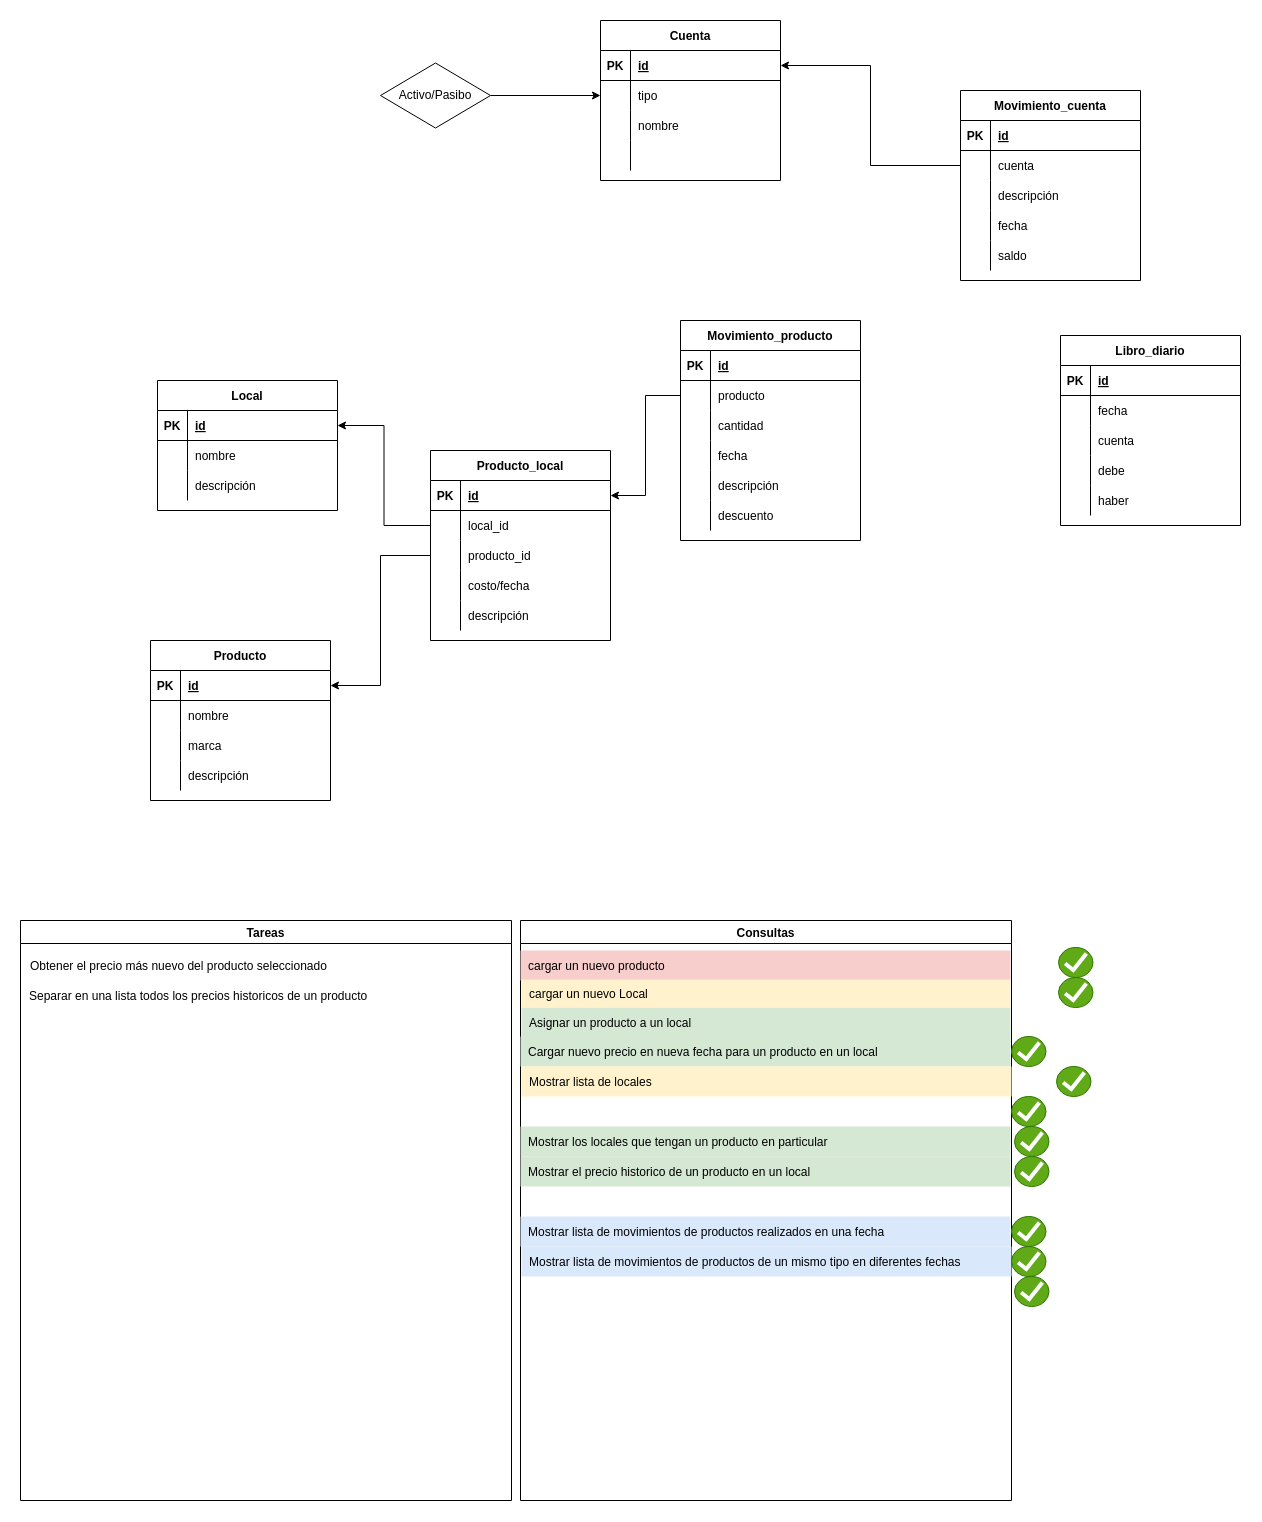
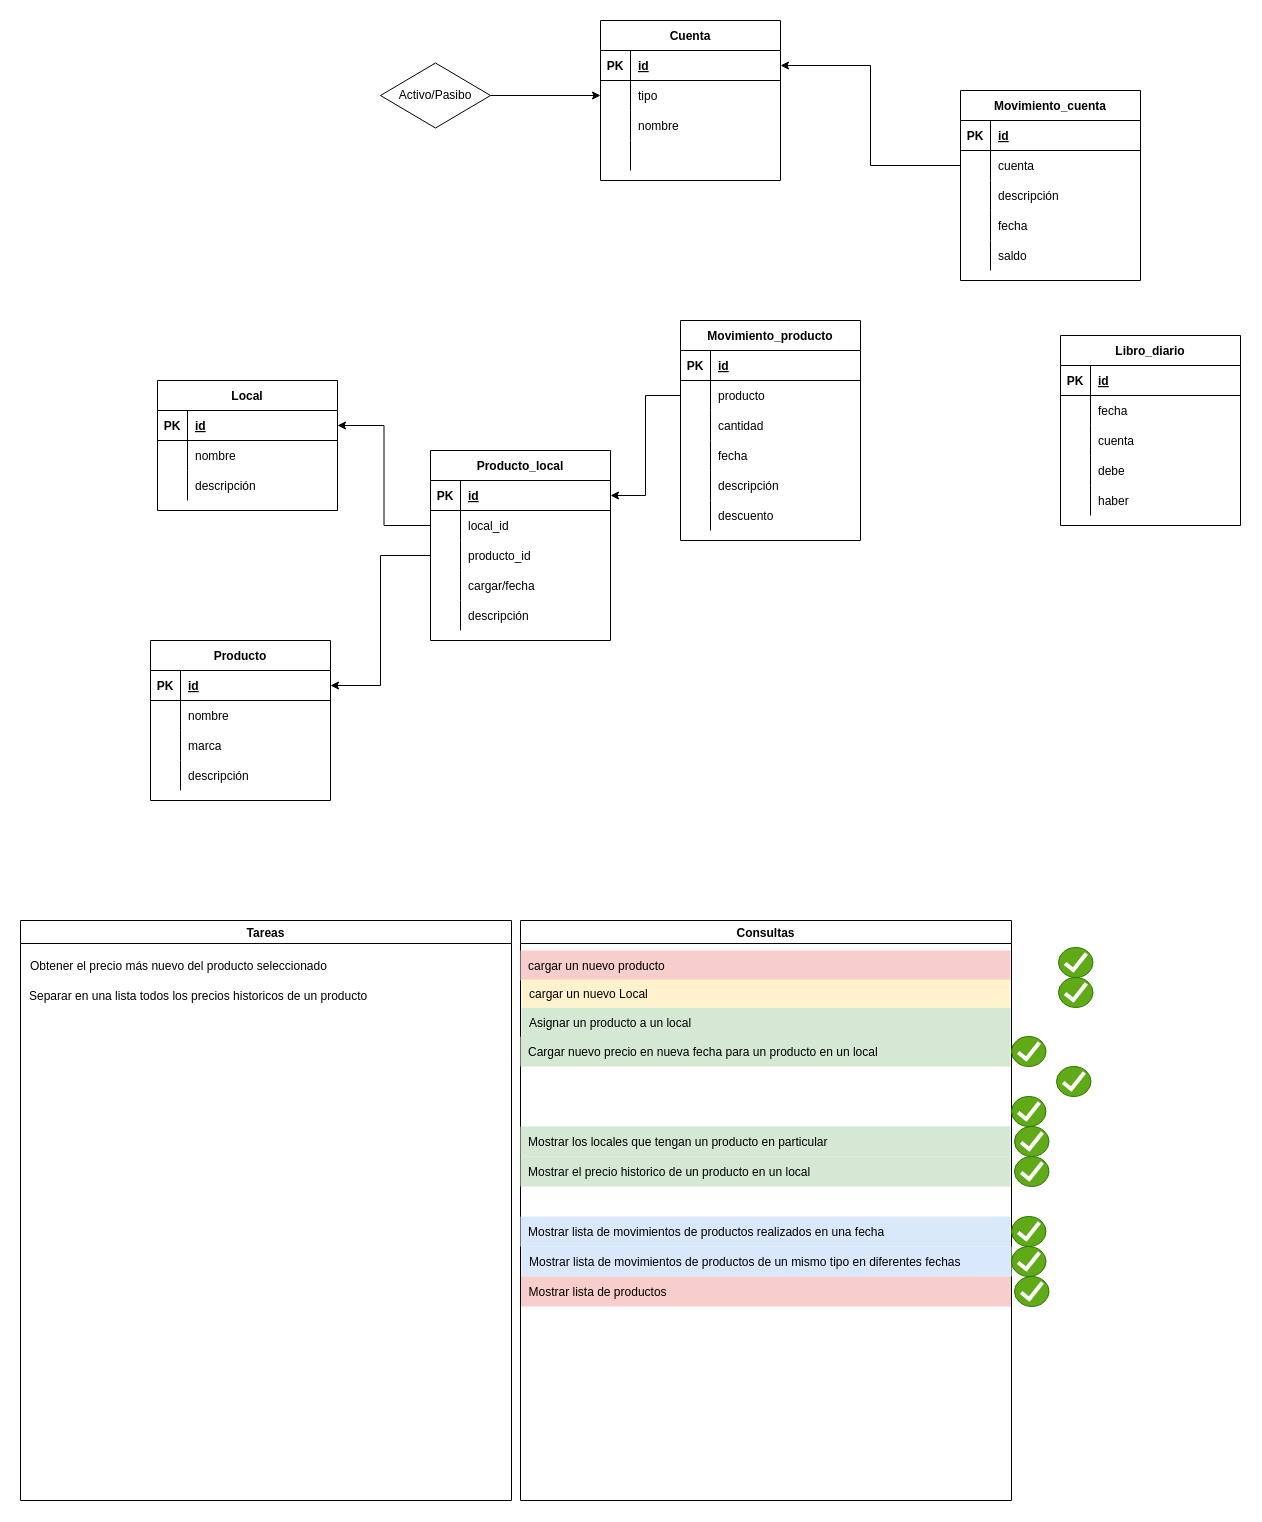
- <mxCell id="105" value="costo/fecha" style="shape=partialRectangle;connectable=0;fillColor=none;top=0;left=0;bottom=0;right=0;align=left;spacingLeft=6;overflow=hidden;" parent="103" vertex="1"><mxGeometry x="30" width="150" height="30" as="geometry"><mxRectangle width="150" height="30" as="alternateBounds" /></mxGeometry></mxCell>
+ <mxCell id="105" value="cargar/fecha" style="shape=partialRectangle;connectable=0;fillColor=none;top=0;left=0;bottom=0;right=0;align=left;spacingLeft=6;overflow=hidden;" parent="103" vertex="1"><mxGeometry x="30" width="150" height="30" as="geometry"><mxRectangle width="150" height="30" as="alternateBounds" /></mxGeometry></mxCell>
- <mxCell id="118" value="Mostrar lista de locales" style="shape=partialRectangle;connectable=0;fillColor=#fff2cc;top=0;left=0;bottom=0;right=0;align=left;spacingLeft=6;overflow=hidden;strokeColor=#d6b656;" parent="111" vertex="1"><mxGeometry x="1" y="146" width="490" height="30" as="geometry"><mxRectangle width="150" height="30" as="alternateBounds" /></mxGeometry></mxCell>
+ <mxCell id="123" value="Mostrar lista de productos" style="shape=partialRectangle;connectable=0;fillColor=#f8cecc;top=0;left=0;bottom=0;right=0;align=left;spacingLeft=6;overflow=hidden;strokeColor=#b85450;" vertex="1" parent="111"><mxGeometry x="0.5" y="356" width="490" height="30" as="geometry"><mxRectangle width="150" height="30" as="alternateBounds" /></mxGeometry></mxCell>
